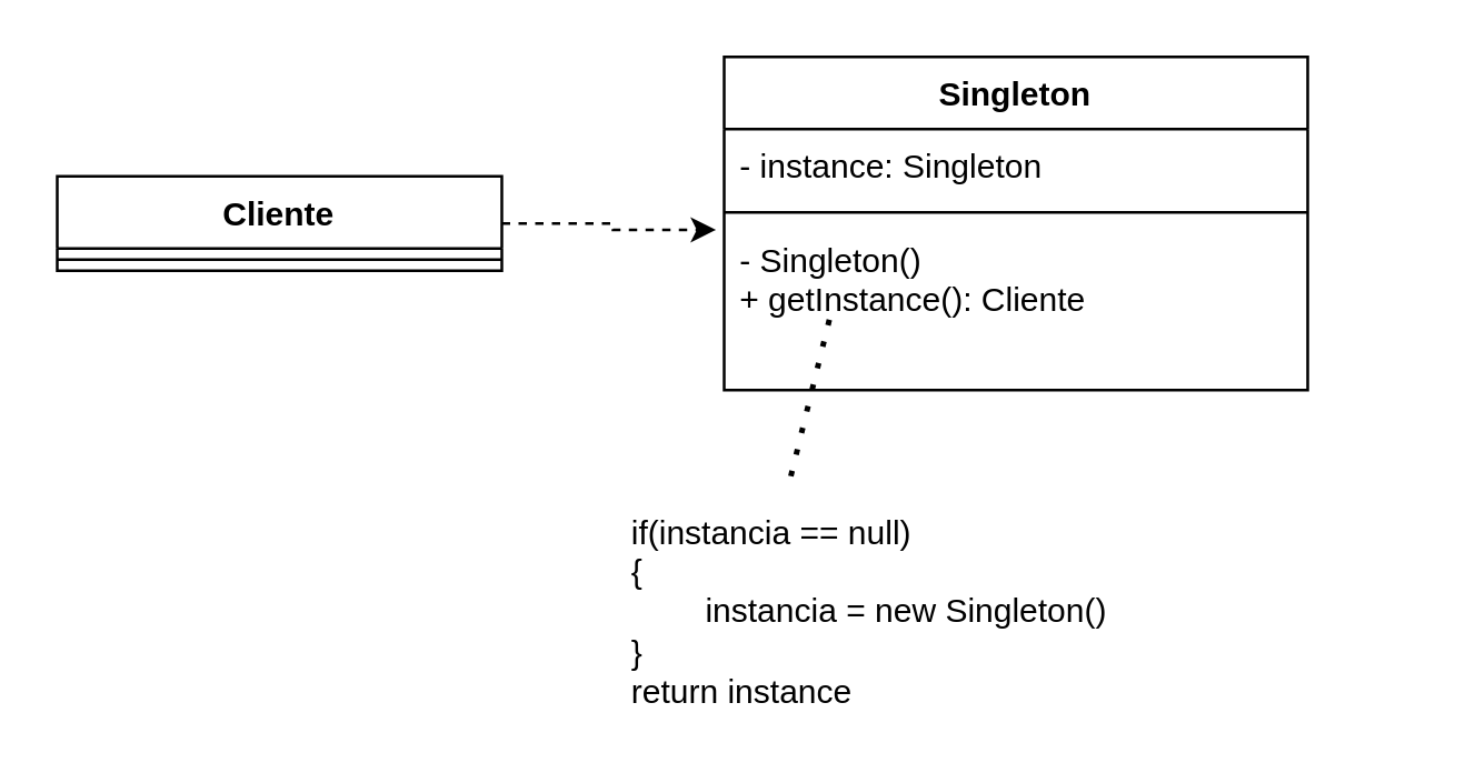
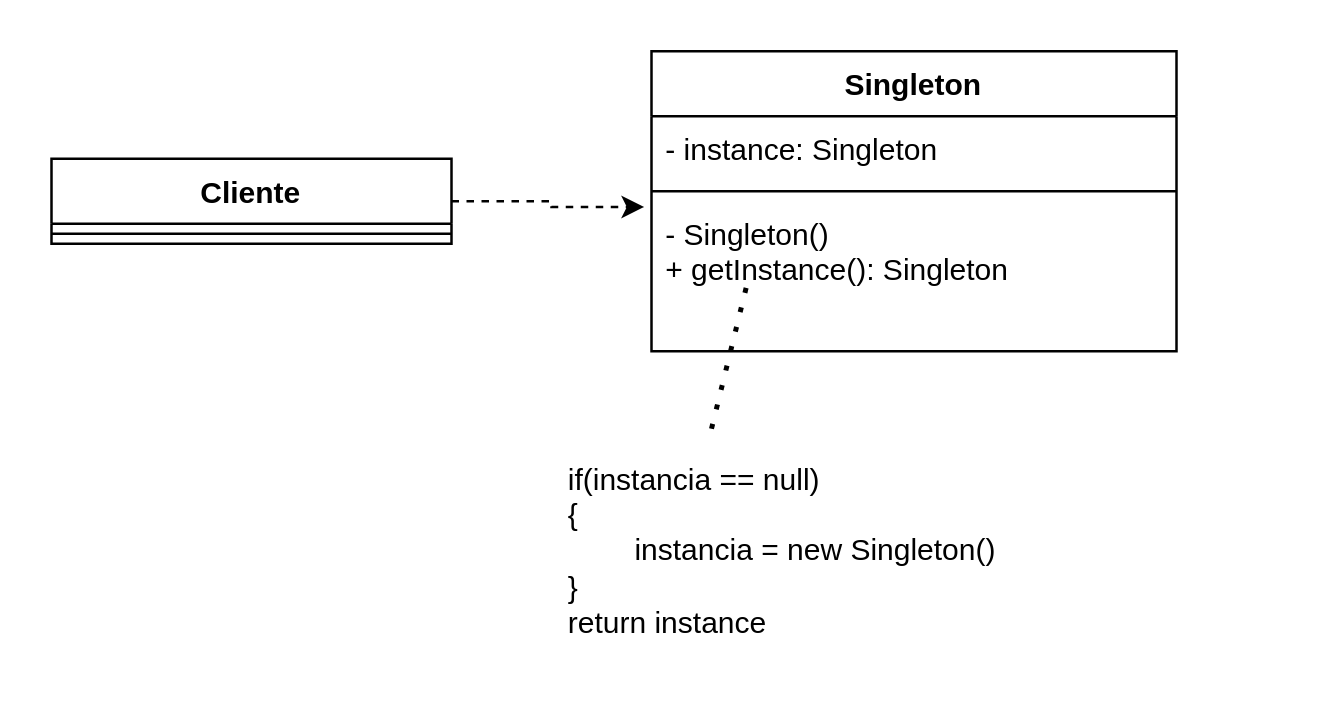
- <mxCell id="8" value="- Singleton()&#10;+ getInstance(): Cliente" style="text;strokeColor=none;fillColor=none;align=left;verticalAlign=top;spacingLeft=4;spacingRight=4;overflow=hidden;rotatable=0;points=[[0,0.5],[1,0.5]];portConstraint=eastwest;" vertex="1" parent="5"><mxGeometry y="60" width="210" height="60" as="geometry" /></mxCell>
+ <mxCell id="8" value="- Singleton()&#10;+ getInstance(): Singleton" style="text;strokeColor=none;fillColor=none;align=left;verticalAlign=top;spacingLeft=4;spacingRight=4;overflow=hidden;rotatable=0;points=[[0,0.5],[1,0.5]];portConstraint=eastwest;" vertex="1" parent="5"><mxGeometry y="60" width="210" height="60" as="geometry" /></mxCell>
